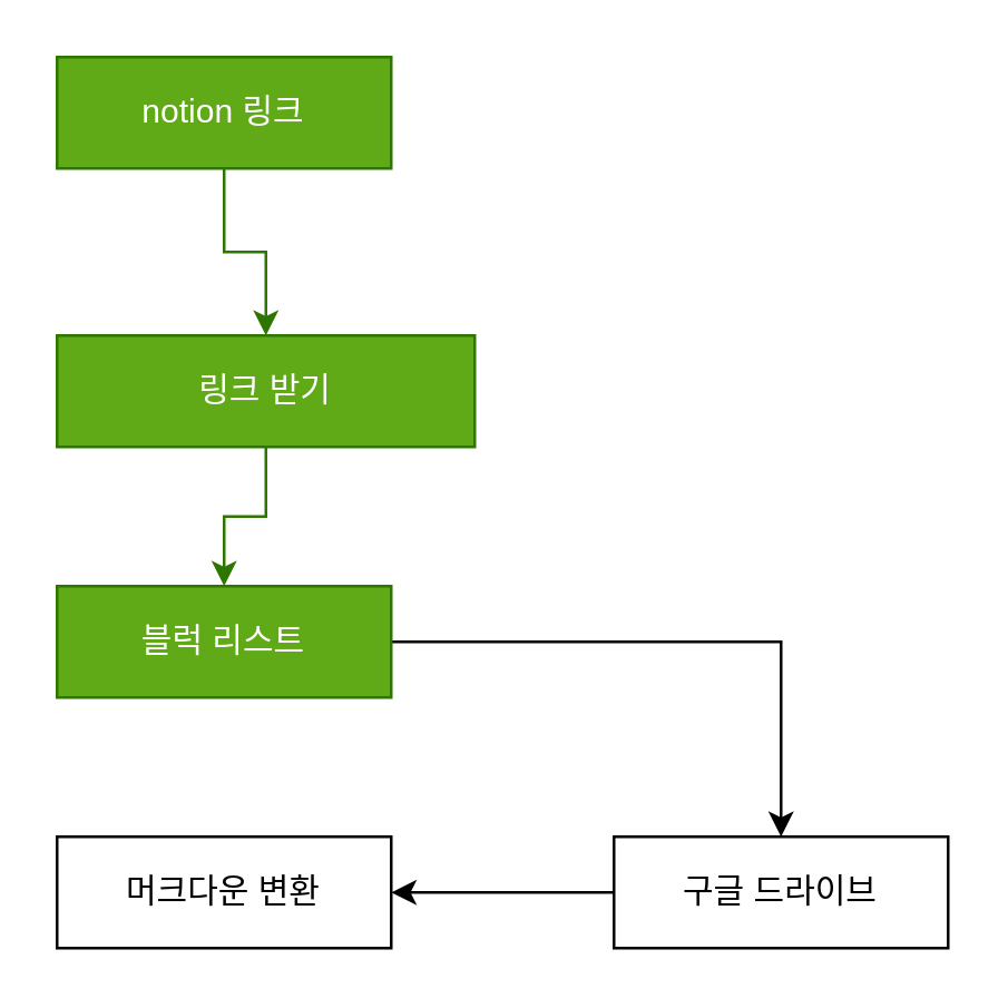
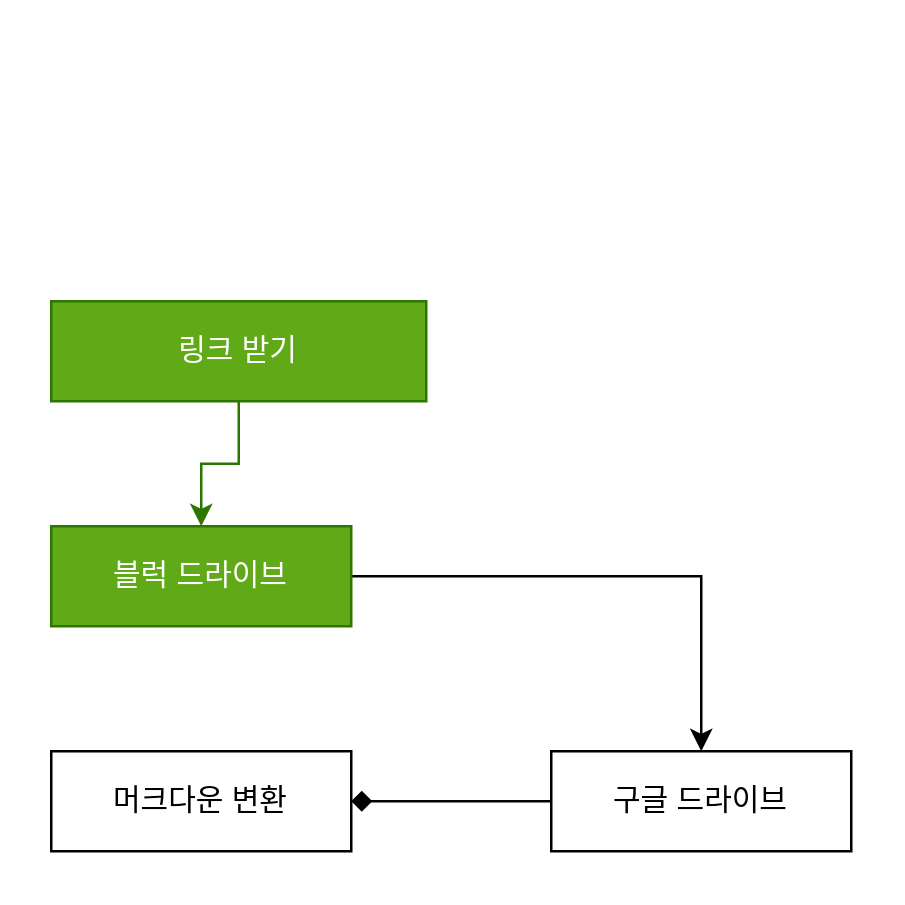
- <mxCell id="3" value="notion 링크" style="rounded=0;whiteSpace=wrap;html=1;fillColor=#60a917;fontColor=#ffffff;strokeColor=#2D7600;" vertex="1" parent="1"><mxGeometry x="20" y="20" width="120" height="40" as="geometry" /></mxCell>
- <mxCell id="2" value="" style="edgeStyle=orthogonalEdgeStyle;rounded=0;orthogonalLoop=1;jettySize=auto;html=1;fillColor=#60a917;strokeColor=#2D7600;" edge="1" parent="1" source="3" target="5"><mxGeometry relative="1" as="geometry" /></mxCell>
- <mxCell id="7" value="블럭 리스트" style="rounded=0;whiteSpace=wrap;html=1;fillColor=#60a917;fontColor=#ffffff;strokeColor=#2D7600;" vertex="1" parent="1"><mxGeometry x="20" y="210" width="120" height="40" as="geometry" /></mxCell>
+ <mxCell id="7" value="블럭 드라이브" style="rounded=0;whiteSpace=wrap;html=1;fillColor=#60a917;fontColor=#ffffff;strokeColor=#2D7600;" vertex="1" parent="1"><mxGeometry x="20" y="210" width="120" height="40" as="geometry" /></mxCell>
- <mxCell id="9" value="" style="edgeStyle=orthogonalEdgeStyle;rounded=0;orthogonalLoop=1;jettySize=auto;html=1;" edge="1" parent="1" source="10" target="8"><mxGeometry relative="1" as="geometry" /></mxCell>
+ <mxCell id="9" value="" style="edgeStyle=orthogonalEdgeStyle;rounded=0;orthogonalLoop=1;jettySize=auto;html=1;endArrow=diamond;" edge="1" parent="1" source="10" target="8"><mxGeometry relative="1" as="geometry" /></mxCell>
